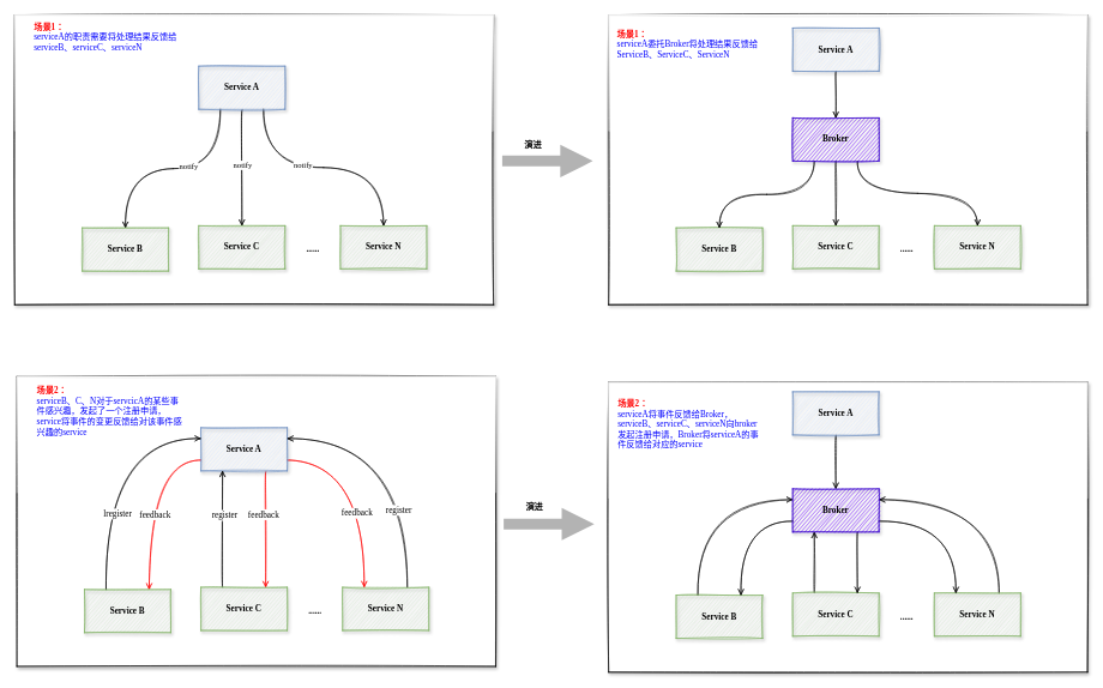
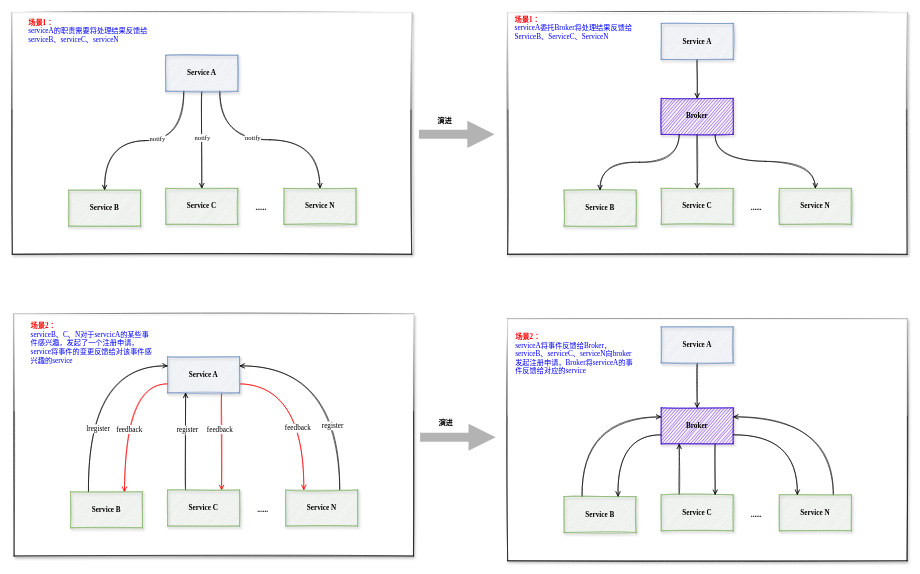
- <mxCell id="43" value="&lt;b&gt;&lt;font color=&quot;#ff0000&quot;&gt;场景1：&lt;/font&gt;&lt;br&gt;&lt;/b&gt;&lt;font data-font-src=&quot;https://fonts.googleapis.com/css?family=Indie+Flower&quot; style=&quot;font-size: 12px;&quot;&gt;serviceA委托Broker将处理结果反馈给ServiceB、ServiceC、ServiceN&lt;/font&gt;" style="text;html=1;strokeColor=none;fillColor=none;align=left;verticalAlign=middle;whiteSpace=wrap;rounded=0;shadow=1;glass=1;sketch=1;fontFamily=ZCOOL KuaiLe;fontSource=https%3A%2F%2Ffonts.googleapis.com%2Fcss%3Ffamily%3DZCOOL%2BKuaiLe;fontColor=#0000FF;" vertex="1" parent="1"><mxGeometry x="856" y="38" width="208" height="46" as="geometry" /></mxCell>
+ <mxCell id="43" value="&lt;b&gt;&lt;font color=&quot;#ff0000&quot;&gt;场景1：&lt;/font&gt;&lt;br&gt;&lt;/b&gt;&lt;font data-font-src=&quot;https://fonts.googleapis.com/css?family=Indie+Flower&quot; style=&quot;font-size: 12px;&quot;&gt;serviceA委托Broker将处理结果反馈给ServiceB、ServiceC、ServiceN&lt;/font&gt;" style="text;html=1;strokeColor=none;fillColor=none;align=left;verticalAlign=middle;whiteSpace=wrap;rounded=0;shadow=1;glass=1;sketch=1;fontFamily=ZCOOL KuaiLe;fontSource=https%3A%2F%2Ffonts.googleapis.com%2Fcss%3Ffamily%3DZCOOL%2BKuaiLe;fontColor=#0000FF;" vertex="1" parent="1"><mxGeometry x="856" y="23" width="208" height="46" as="geometry" /></mxCell>
